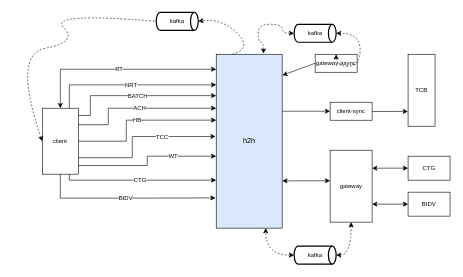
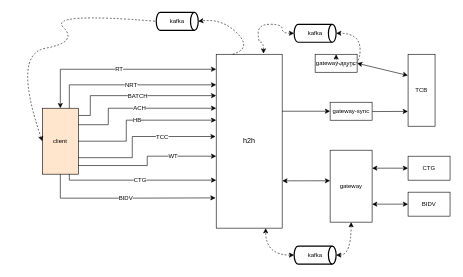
- <mxCell id="16" value="" style="endArrow=none;startArrow=classic;html=1;rounded=0;fontSize=5;curved=1;entryX=0;entryY=0.5;entryDx=0;entryDy=0;exitX=1.003;exitY=0.121;exitDx=0;exitDy=0;exitPerimeter=0;endFill=0;" parent="1" source="2" target="3" edge="1"><mxGeometry width="50" height="50" relative="1" as="geometry"><mxPoint x="400" y="210" as="sourcePoint" /><mxPoint x="450" y="160" as="targetPoint" /></mxGeometry></mxCell>
+ <mxCell id="24" value="" style="endArrow=classic;startArrow=classic;html=1;rounded=0;fontSize=10;exitX=1;exitY=0.5;exitDx=0;exitDy=0;entryX=-0.006;entryY=0.295;entryDx=0;entryDy=0;entryPerimeter=0;" parent="1" source="3" target="18" edge="1"><mxGeometry width="50" height="50" relative="1" as="geometry"><mxPoint x="480" y="195" as="sourcePoint" /><mxPoint x="560" y="195" as="targetPoint" /></mxGeometry></mxCell>
- <mxCell id="4" value="client-sync" style="rounded=0;whiteSpace=wrap;html=1;fontSize=10;" parent="1" vertex="1"><mxGeometry x="550" y="170" width="70" height="30" as="geometry" /></mxCell>
+ <mxCell id="4" value="gateway-sync" style="rounded=0;whiteSpace=wrap;html=1;fontSize=10;" parent="1" vertex="1"><mxGeometry x="550" y="170" width="70" height="30" as="geometry" /></mxCell>
- <mxCell id="7" value="client" style="rounded=0;whiteSpace=wrap;html=1;fontSize=10;" parent="1" vertex="1"><mxGeometry x="70" y="180" width="60" height="110" as="geometry" /></mxCell>
+ <mxCell id="7" value="client" style="rounded=0;whiteSpace=wrap;html=1;fontSize=10;fillColor=#ffe6cc;" parent="1" vertex="1"><mxGeometry x="70" y="180" width="60" height="110" as="geometry" /></mxCell>
- <mxCell id="2" value="h2h" style="rounded=0;whiteSpace=wrap;html=1;fillColor=#dae8fc;" parent="1" vertex="1"><mxGeometry x="360" y="90" width="110" height="290" as="geometry" /></mxCell>
+ <mxCell id="2" value="h2h" style="rounded=0;whiteSpace=wrap;html=1;" parent="1" vertex="1"><mxGeometry x="360" y="90" width="110" height="290" as="geometry" /></mxCell>
